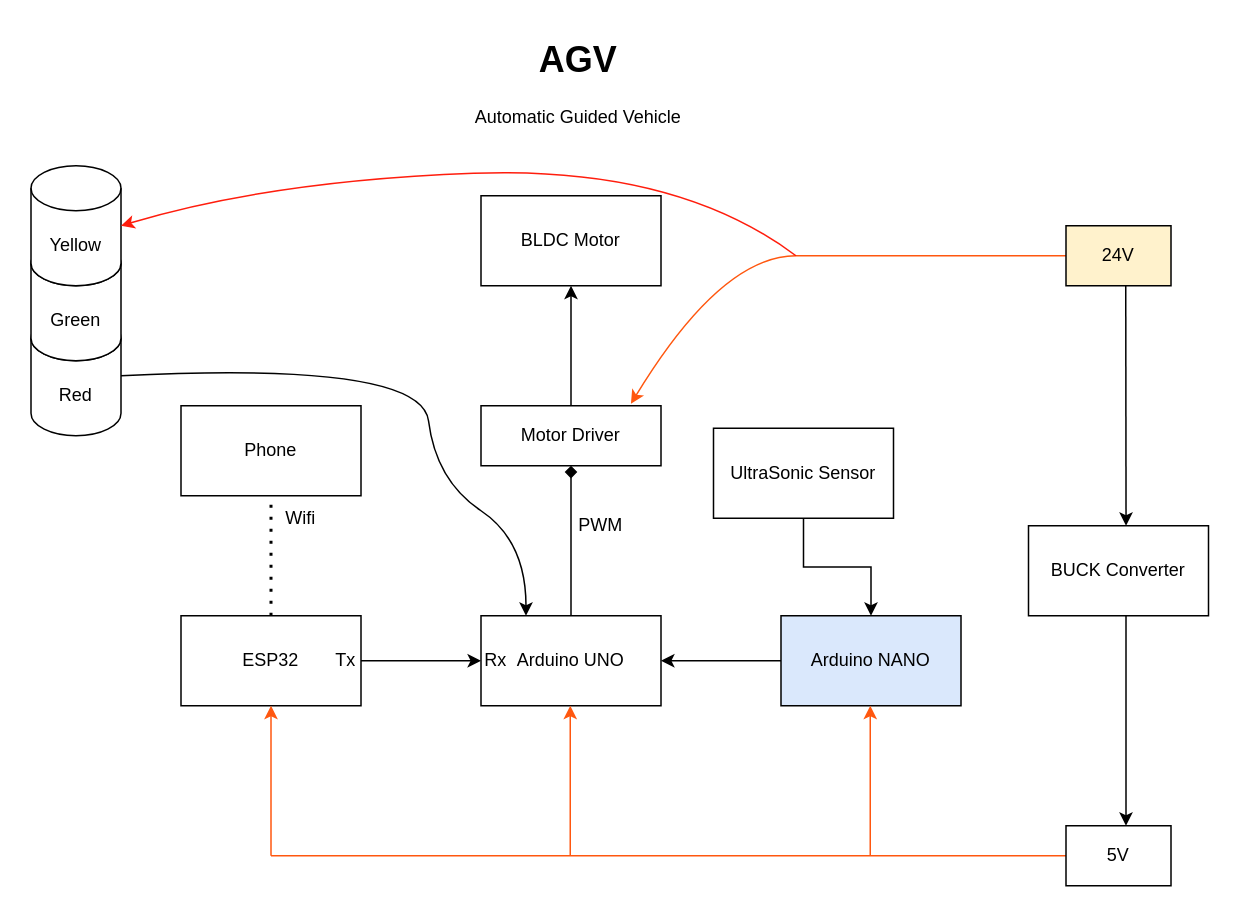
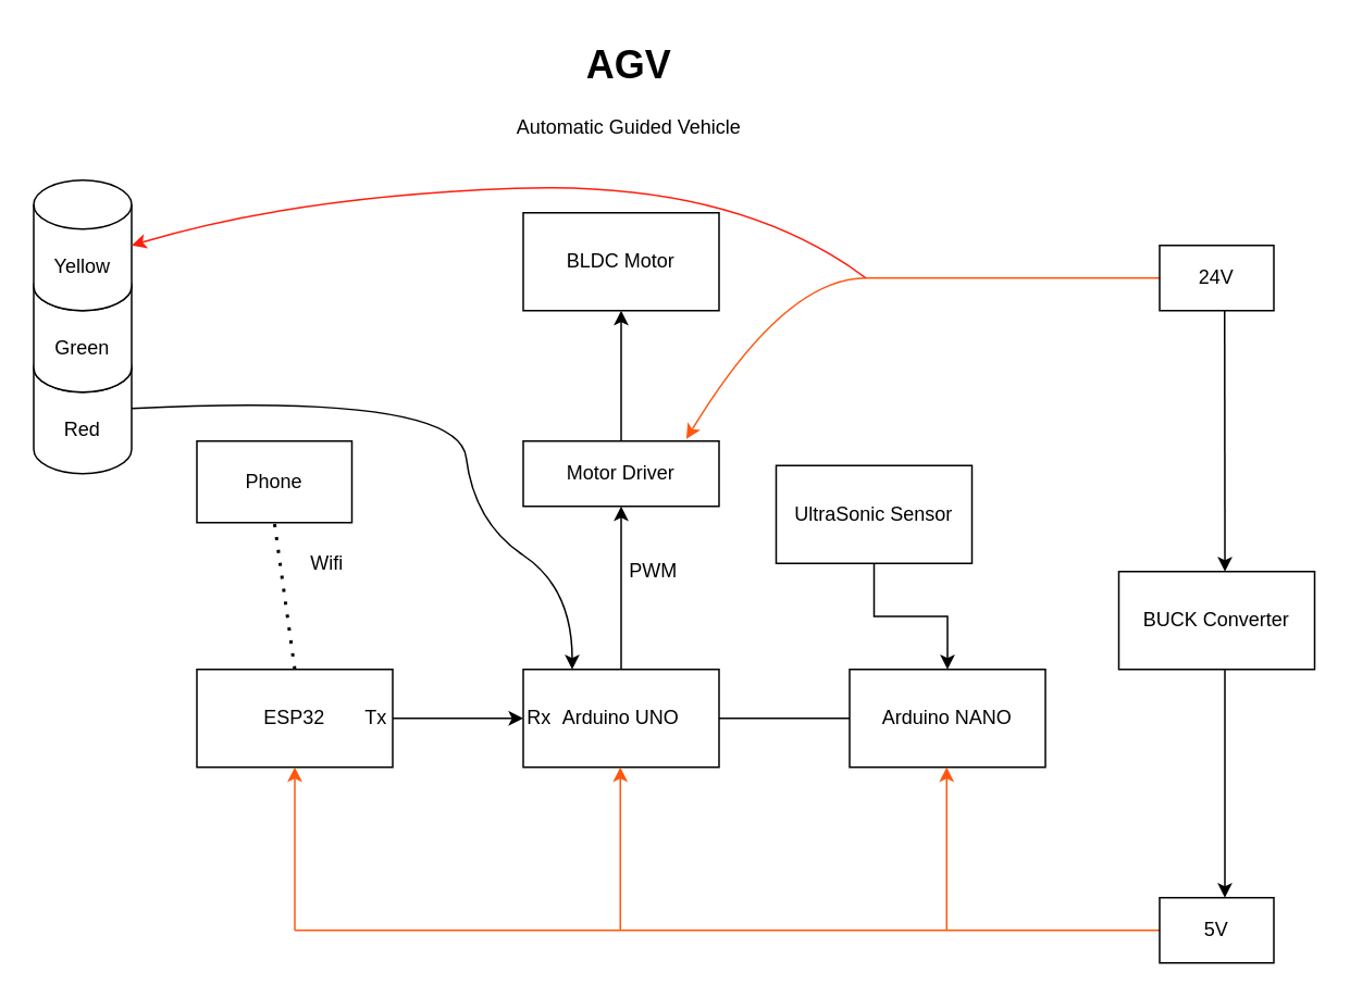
- <mxCell id="25" value="&lt;font color=&quot;#000000&quot;&gt;24V&lt;/font&gt;" style="rounded=0;whiteSpace=wrap;html=1;fontColor=#FF6026;fillColor=#fff2cc;" vertex="1" parent="1"><mxGeometry x="710" y="150" width="70" height="40" as="geometry" /></mxCell>
+ <mxCell id="25" value="&lt;font color=&quot;#000000&quot;&gt;24V&lt;/font&gt;" style="rounded=0;whiteSpace=wrap;html=1;fontColor=#FF6026;" vertex="1" parent="1"><mxGeometry x="710" y="150" width="70" height="40" as="geometry" /></mxCell>
- <mxCell id="14" value="Phone" style="whiteSpace=wrap;html=1;rounded=0;" vertex="1" parent="1"><mxGeometry x="120" y="270" width="120" height="60" as="geometry" /></mxCell>
+ <mxCell id="14" value="Phone" style="whiteSpace=wrap;html=1;rounded=0;" vertex="1" parent="1"><mxGeometry x="120" y="270" width="95" height="50" as="geometry" /></mxCell>
- <mxCell id="6" value="" style="edgeStyle=orthogonalEdgeStyle;rounded=0;orthogonalLoop=1;jettySize=auto;html=1;endArrow=diamond;" edge="1" parent="1" source="7" target="5"><mxGeometry relative="1" as="geometry" /></mxCell>
+ <mxCell id="6" value="" style="edgeStyle=orthogonalEdgeStyle;rounded=0;orthogonalLoop=1;jettySize=auto;html=1;" edge="1" parent="1" source="7" target="5"><mxGeometry relative="1" as="geometry" /></mxCell>
- <mxCell id="8" value="" style="edgeStyle=orthogonalEdgeStyle;rounded=0;orthogonalLoop=1;jettySize=auto;html=1;" edge="1" parent="1" source="9" target="7"><mxGeometry relative="1" as="geometry" /></mxCell>
+ <mxCell id="8" value="" style="edgeStyle=orthogonalEdgeStyle;rounded=0;orthogonalLoop=1;jettySize=auto;html=1;endArrow=none;" edge="1" parent="1" source="9" target="7"><mxGeometry relative="1" as="geometry" /></mxCell>
- <mxCell id="9" value="Arduino NANO" style="whiteSpace=wrap;html=1;rounded=0;fillColor=#dae8fc;" vertex="1" parent="1"><mxGeometry x="520" y="410" width="120" height="60" as="geometry" /></mxCell>
+ <mxCell id="9" value="Arduino NANO" style="whiteSpace=wrap;html=1;rounded=0;" vertex="1" parent="1"><mxGeometry x="520" y="410" width="120" height="60" as="geometry" /></mxCell>
